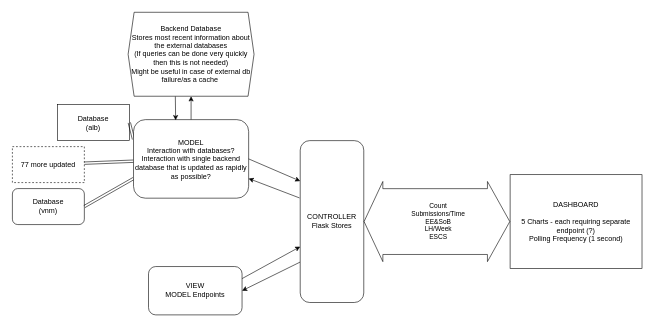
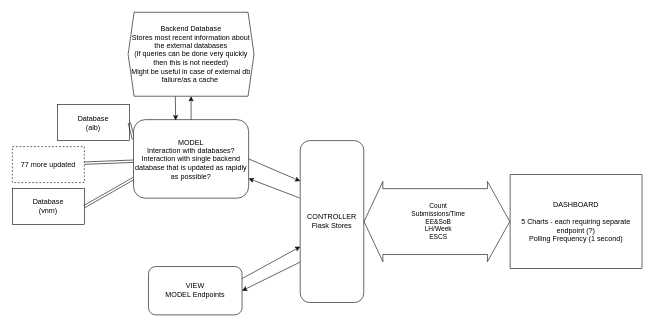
- <mxCell id="4" value="Database&lt;br&gt;(vnm)" style="whiteSpace=wrap;html=1;rounded=1;" vertex="1" parent="1"><mxGeometry x="20" y="314" width="120" height="60" as="geometry" /></mxCell>
+ <mxCell id="4" value="Database&lt;br&gt;(vnm)" style="rounded=0;whiteSpace=wrap;html=1;" vertex="1" parent="1"><mxGeometry x="20" y="314" width="120" height="60" as="geometry" /></mxCell>
